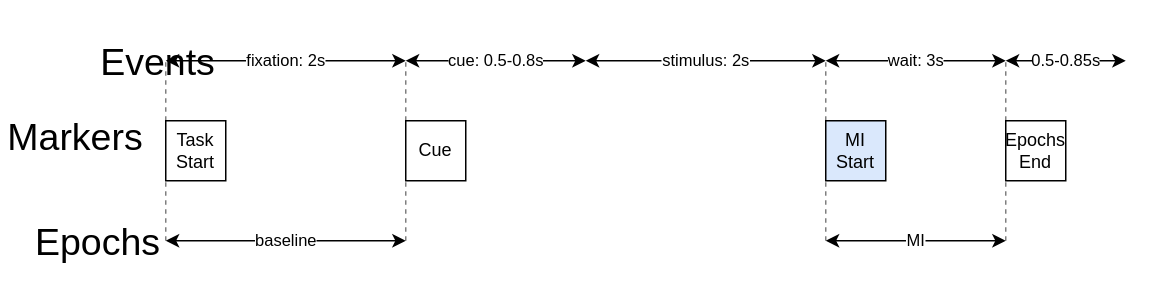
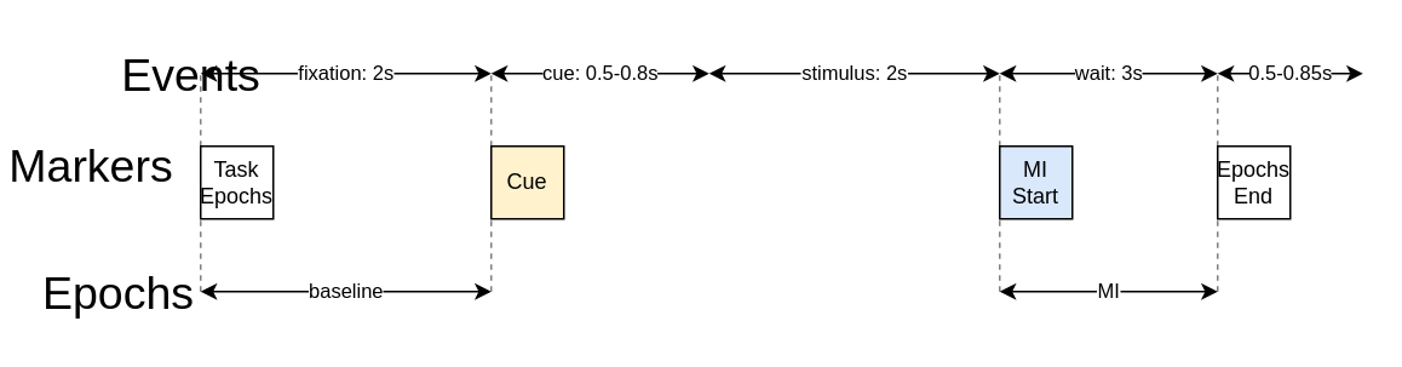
- <mxCell id="6" value="Task Start" style="rounded=0;whiteSpace=wrap;html=1;" parent="1" vertex="1"><mxGeometry x="110" y="80" width="40" height="40" as="geometry" /></mxCell>
+ <mxCell id="6" value="Task Epochs" style="rounded=0;whiteSpace=wrap;html=1;" parent="1" vertex="1"><mxGeometry x="110" y="80" width="40" height="40" as="geometry" /></mxCell>
- <mxCell id="15" value="Cue" style="rounded=0;whiteSpace=wrap;html=1;" parent="1" vertex="1"><mxGeometry x="270" y="80" width="40" height="40" as="geometry" /></mxCell>
+ <mxCell id="15" value="Cue" style="rounded=0;whiteSpace=wrap;html=1;fillColor=#fff2cc;" parent="1" vertex="1"><mxGeometry x="270" y="80" width="40" height="40" as="geometry" /></mxCell>
